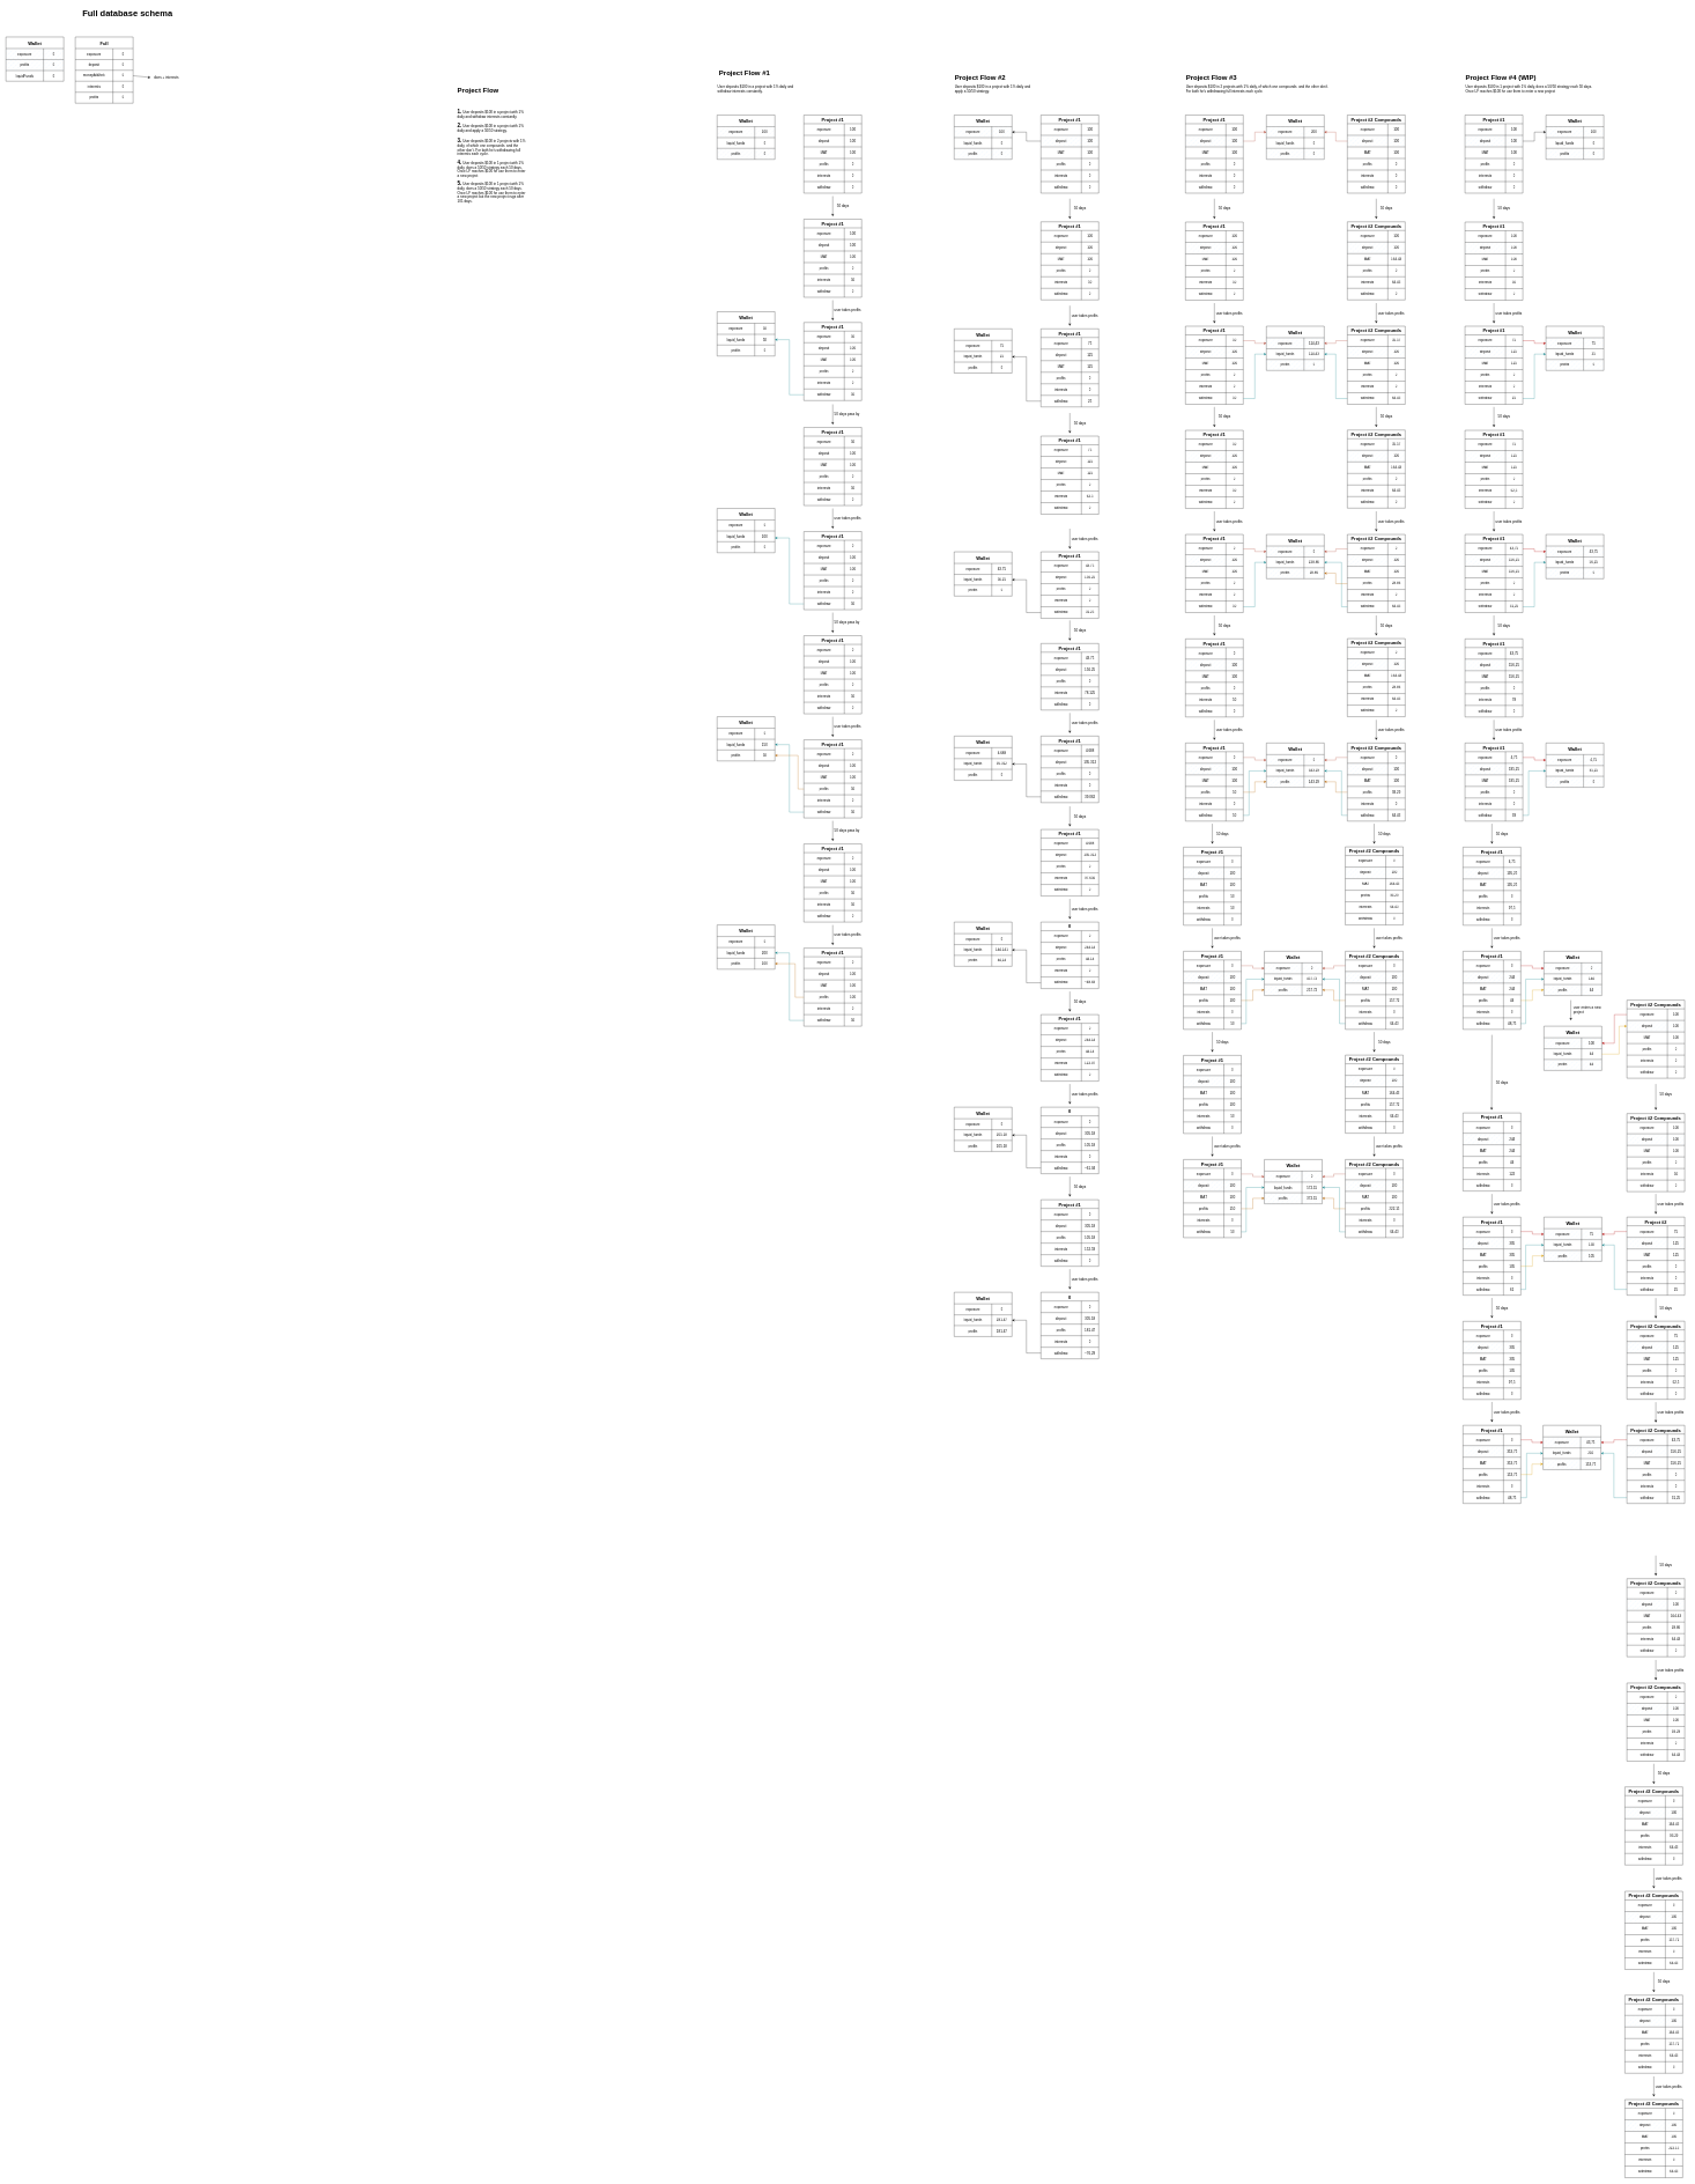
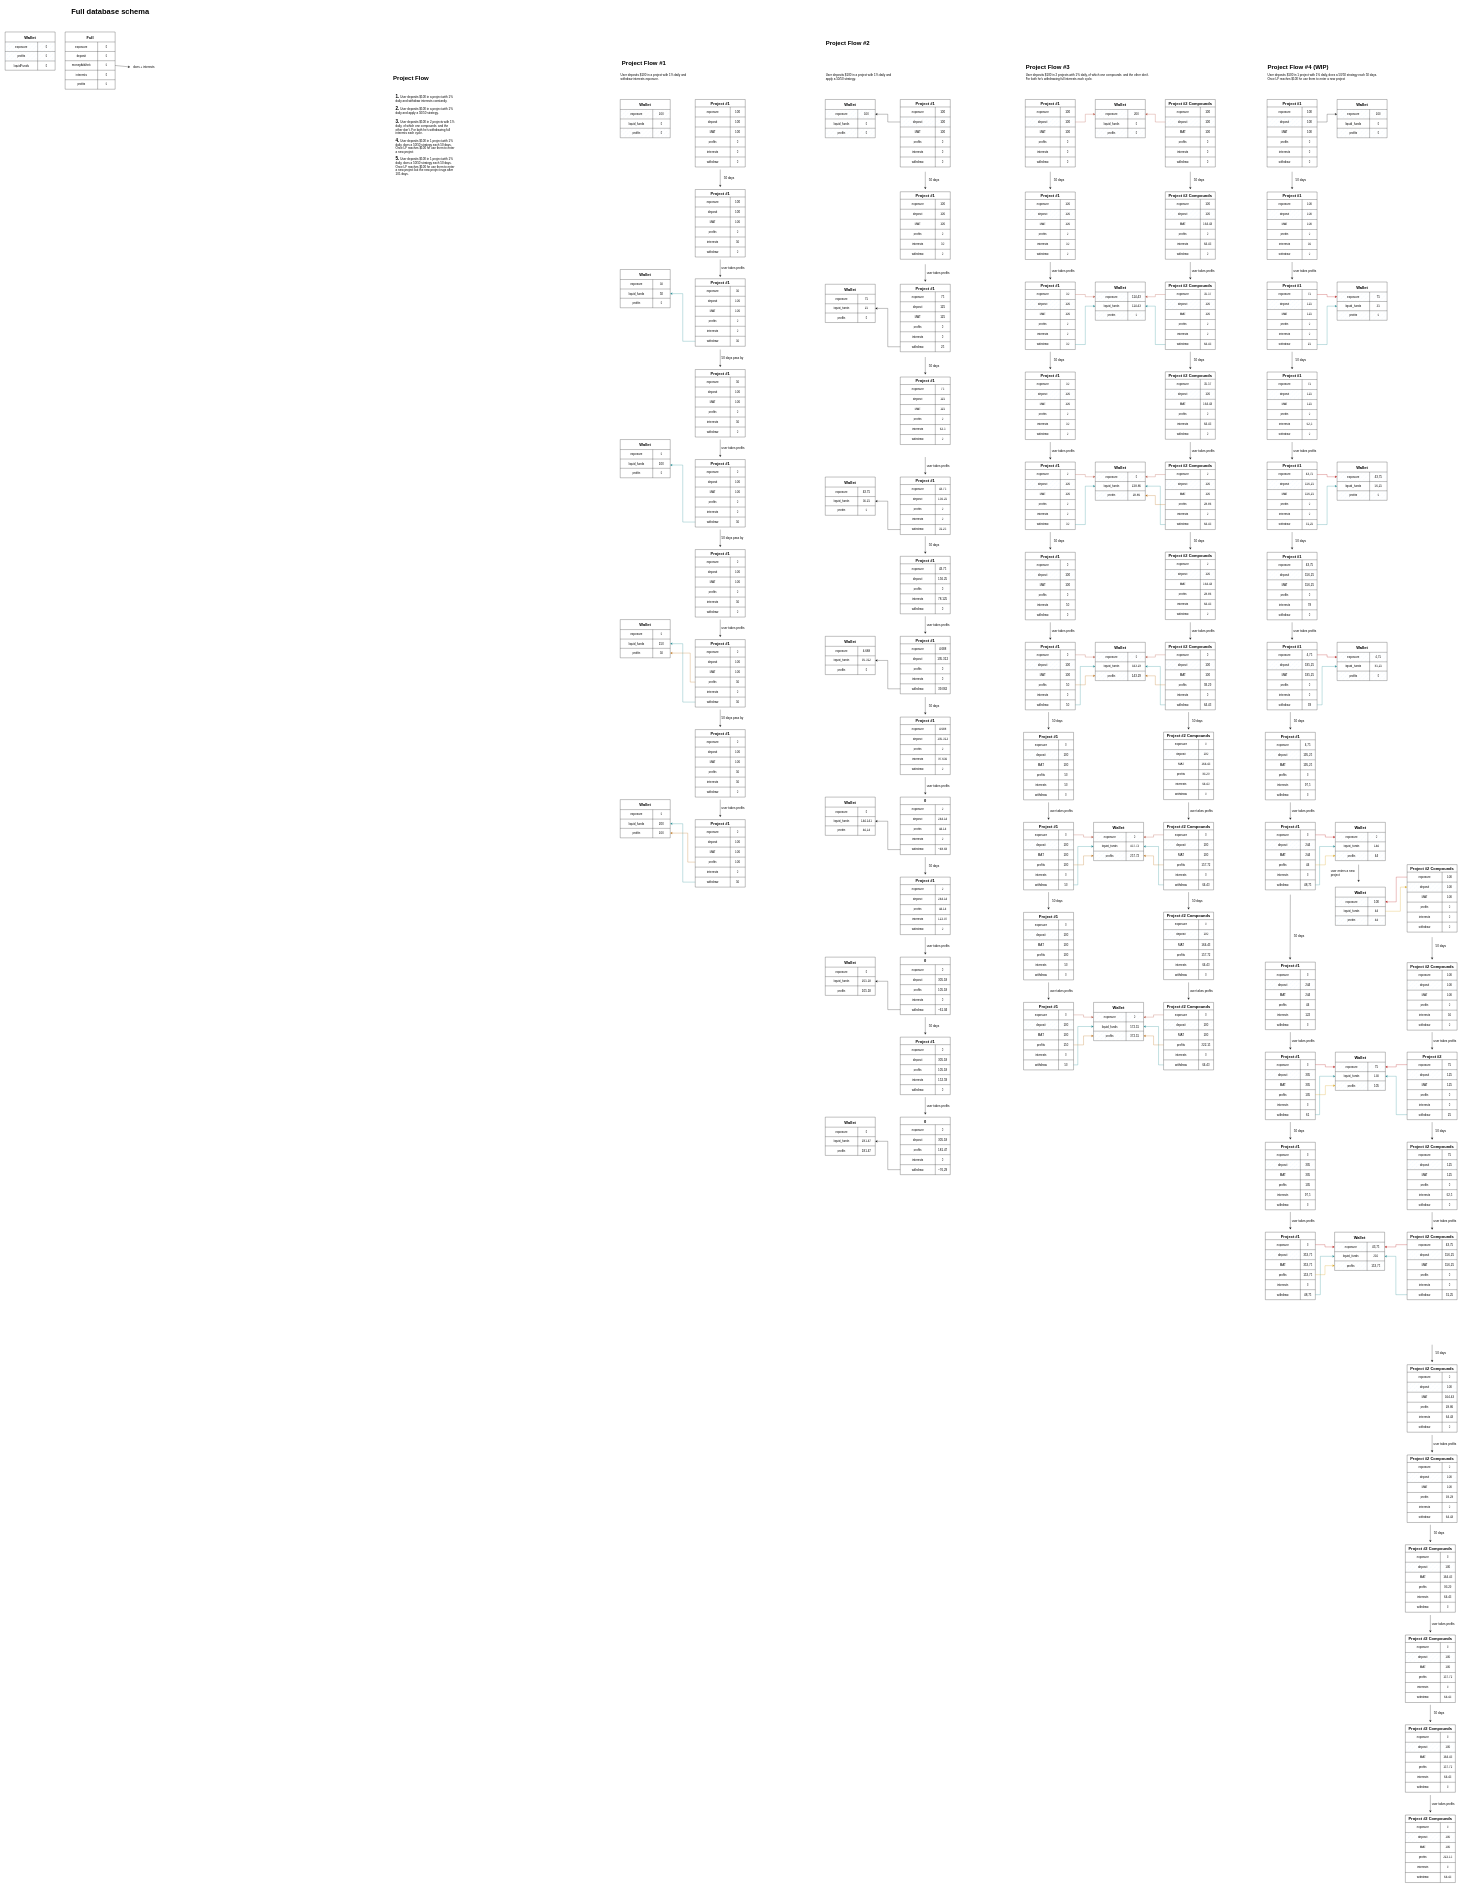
- <mxCell id="245" value="Project Flow #2" style="text;html=1;align=left;verticalAlign=middle;resizable=0;points=[];autosize=1;strokeColor=none;fillColor=none;fontSize=24;fontStyle=1" vertex="1" parent="1"><mxGeometry x="3300" y="247" width="200" height="40" as="geometry" /></mxCell>
+ <mxCell id="245" value="Project Flow #2" style="text;html=1;align=left;verticalAlign=middle;resizable=0;points=[];autosize=1;strokeColor=none;fillColor=none;fontSize=24;fontStyle=1" vertex="1" parent="1"><mxGeometry x="3300" y="152" width="200" height="40" as="geometry" /></mxCell>
- <mxCell id="3" value="User deposits $100 in a project with 1% daily and&lt;br&gt;withdraw interests constantly." style="text;html=1;align=left;verticalAlign=middle;resizable=0;points=[];autosize=1;strokeColor=none;fillColor=none;" vertex="1" parent="1"><mxGeometry x="2480" y="287" width="290" height="40" as="geometry" /></mxCell>
+ <mxCell id="3" value="User deposits $100 in a project with 1% daily and&lt;br&gt;withdraw interests exposure." style="text;html=1;align=left;verticalAlign=middle;resizable=0;points=[];autosize=1;strokeColor=none;fillColor=none;" vertex="1" parent="1"><mxGeometry x="2480" y="287" width="290" height="40" as="geometry" /></mxCell>
- <mxCell id="1679" value="Project Flow" style="text;html=1;strokeColor=none;fillColor=none;align=left;verticalAlign=middle;whiteSpace=wrap;rounded=0;fontSize=24;fontStyle=1" vertex="1" parent="1"><mxGeometry x="1580" y="297" width="160" height="30" as="geometry" /></mxCell>
+ <mxCell id="1679" value="Project Flow" style="text;html=1;strokeColor=none;fillColor=none;align=left;verticalAlign=middle;whiteSpace=wrap;rounded=0;fontSize=24;fontStyle=1" vertex="1" parent="1"><mxGeometry x="1570" y="297" width="160" height="30" as="geometry" /></mxCell>
- <mxCell id="1695" value="user enters a new&amp;nbsp;&lt;br&gt;project" style="text;html=1;align=left;verticalAlign=middle;resizable=0;points=[];autosize=1;strokeColor=none;fillColor=none;" vertex="1" parent="1"><mxGeometry x="5440" y="3472" width="120" height="40" as="geometry" /></mxCell>
+ <mxCell id="1695" value="user enters a new&amp;nbsp;&lt;br&gt;project" style="text;html=1;align=left;verticalAlign=middle;resizable=0;points=[];autosize=1;strokeColor=none;fillColor=none;" vertex="1" parent="1"><mxGeometry x="5320" y="3472" width="120" height="40" as="geometry" /></mxCell>
